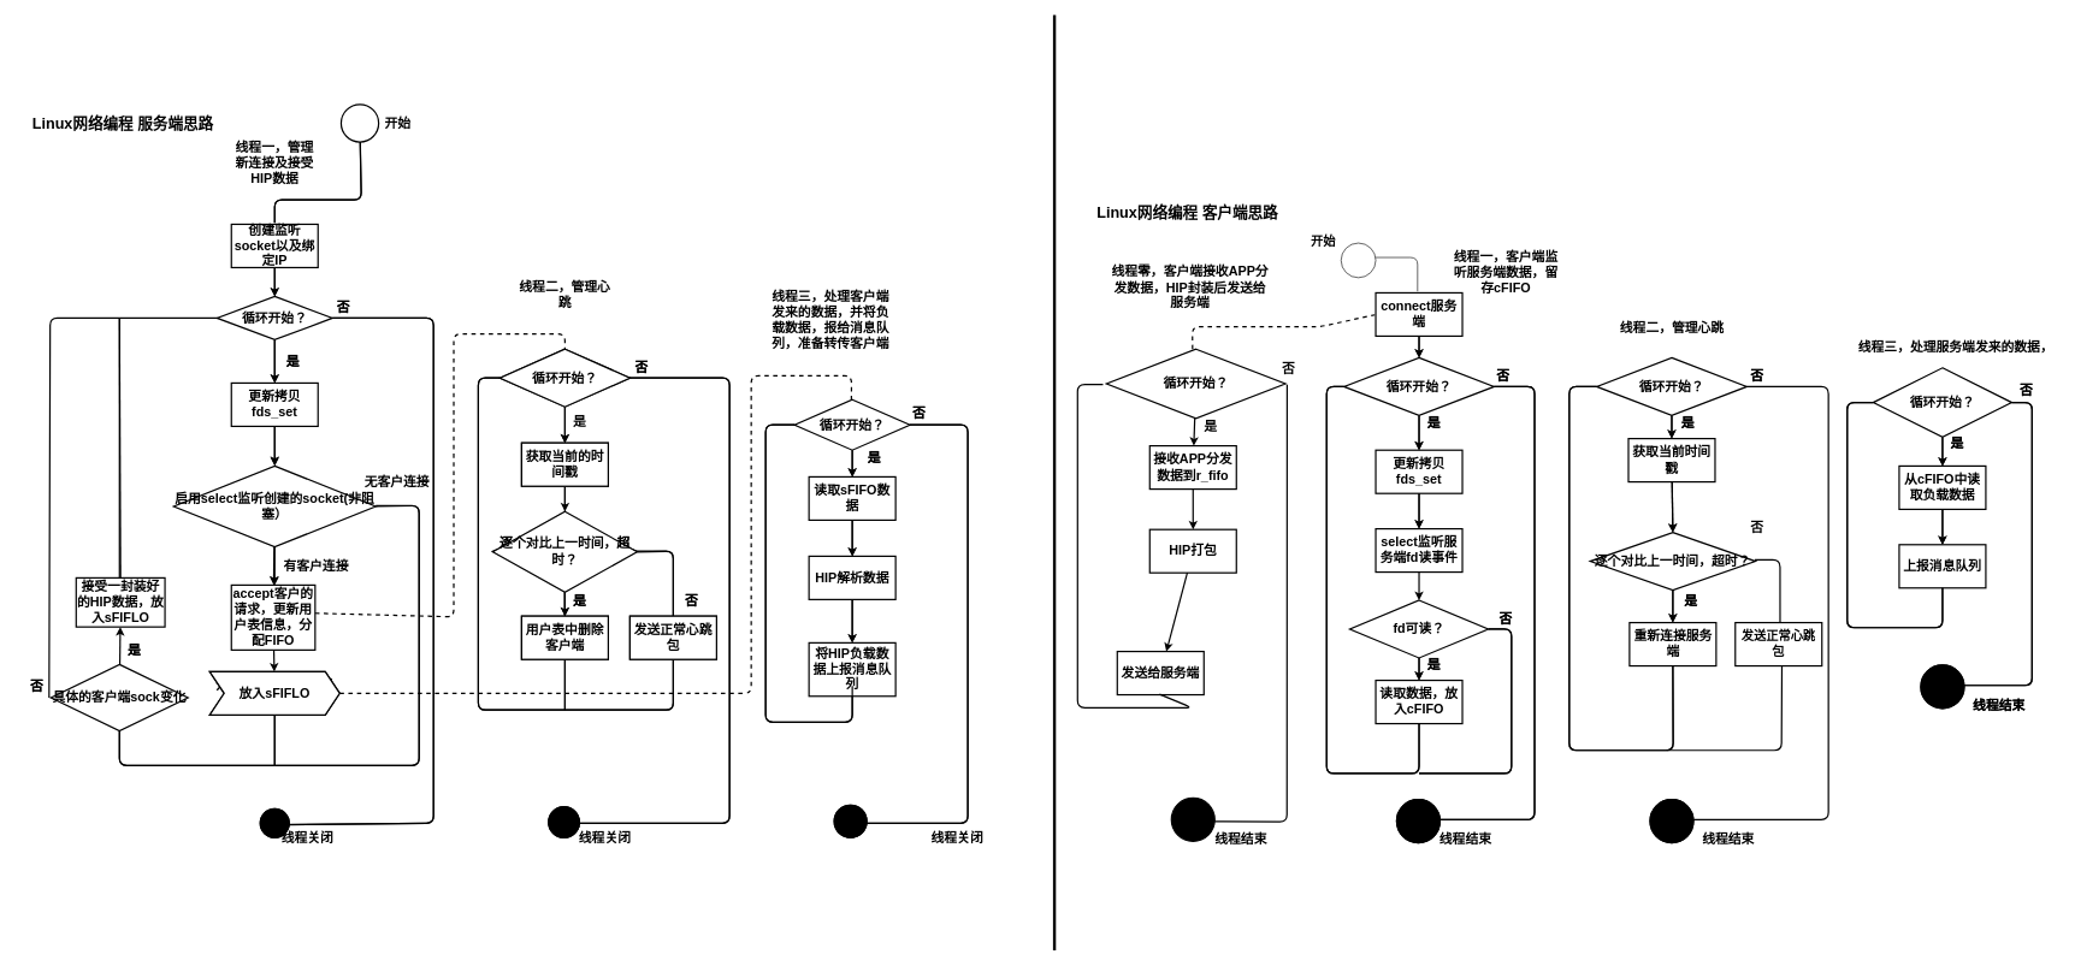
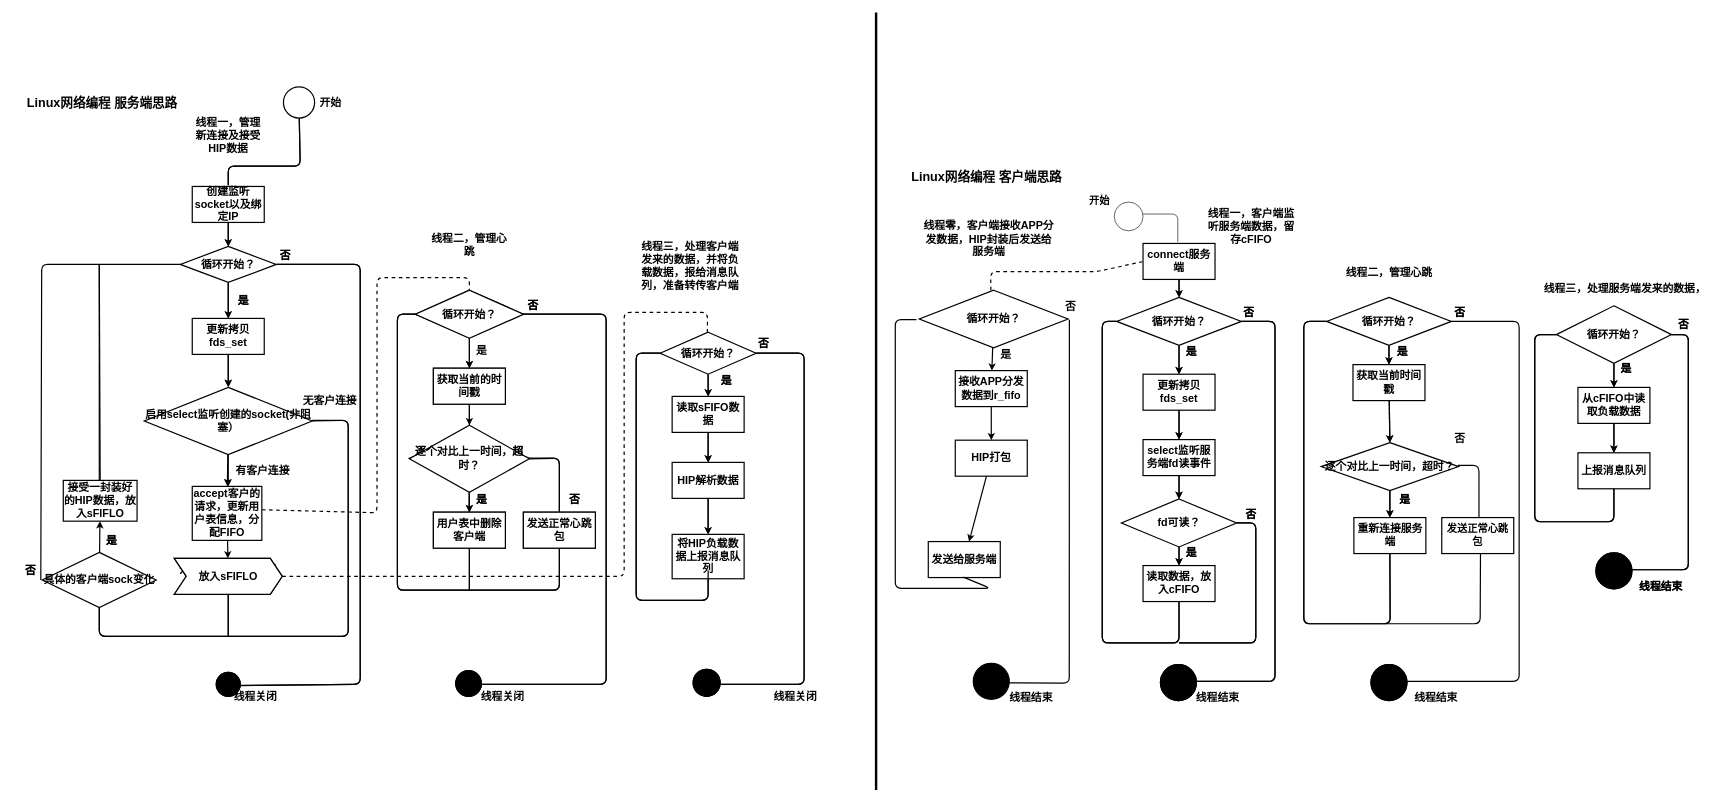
+ <mxCell id="72" value="" style="edgeStyle=none;html=1;fontSize=18;strokeWidth=2;fontStyle=1" parent="1" source="73" target="75" edge="1"><mxGeometry relative="1" as="geometry" /></mxCell>
